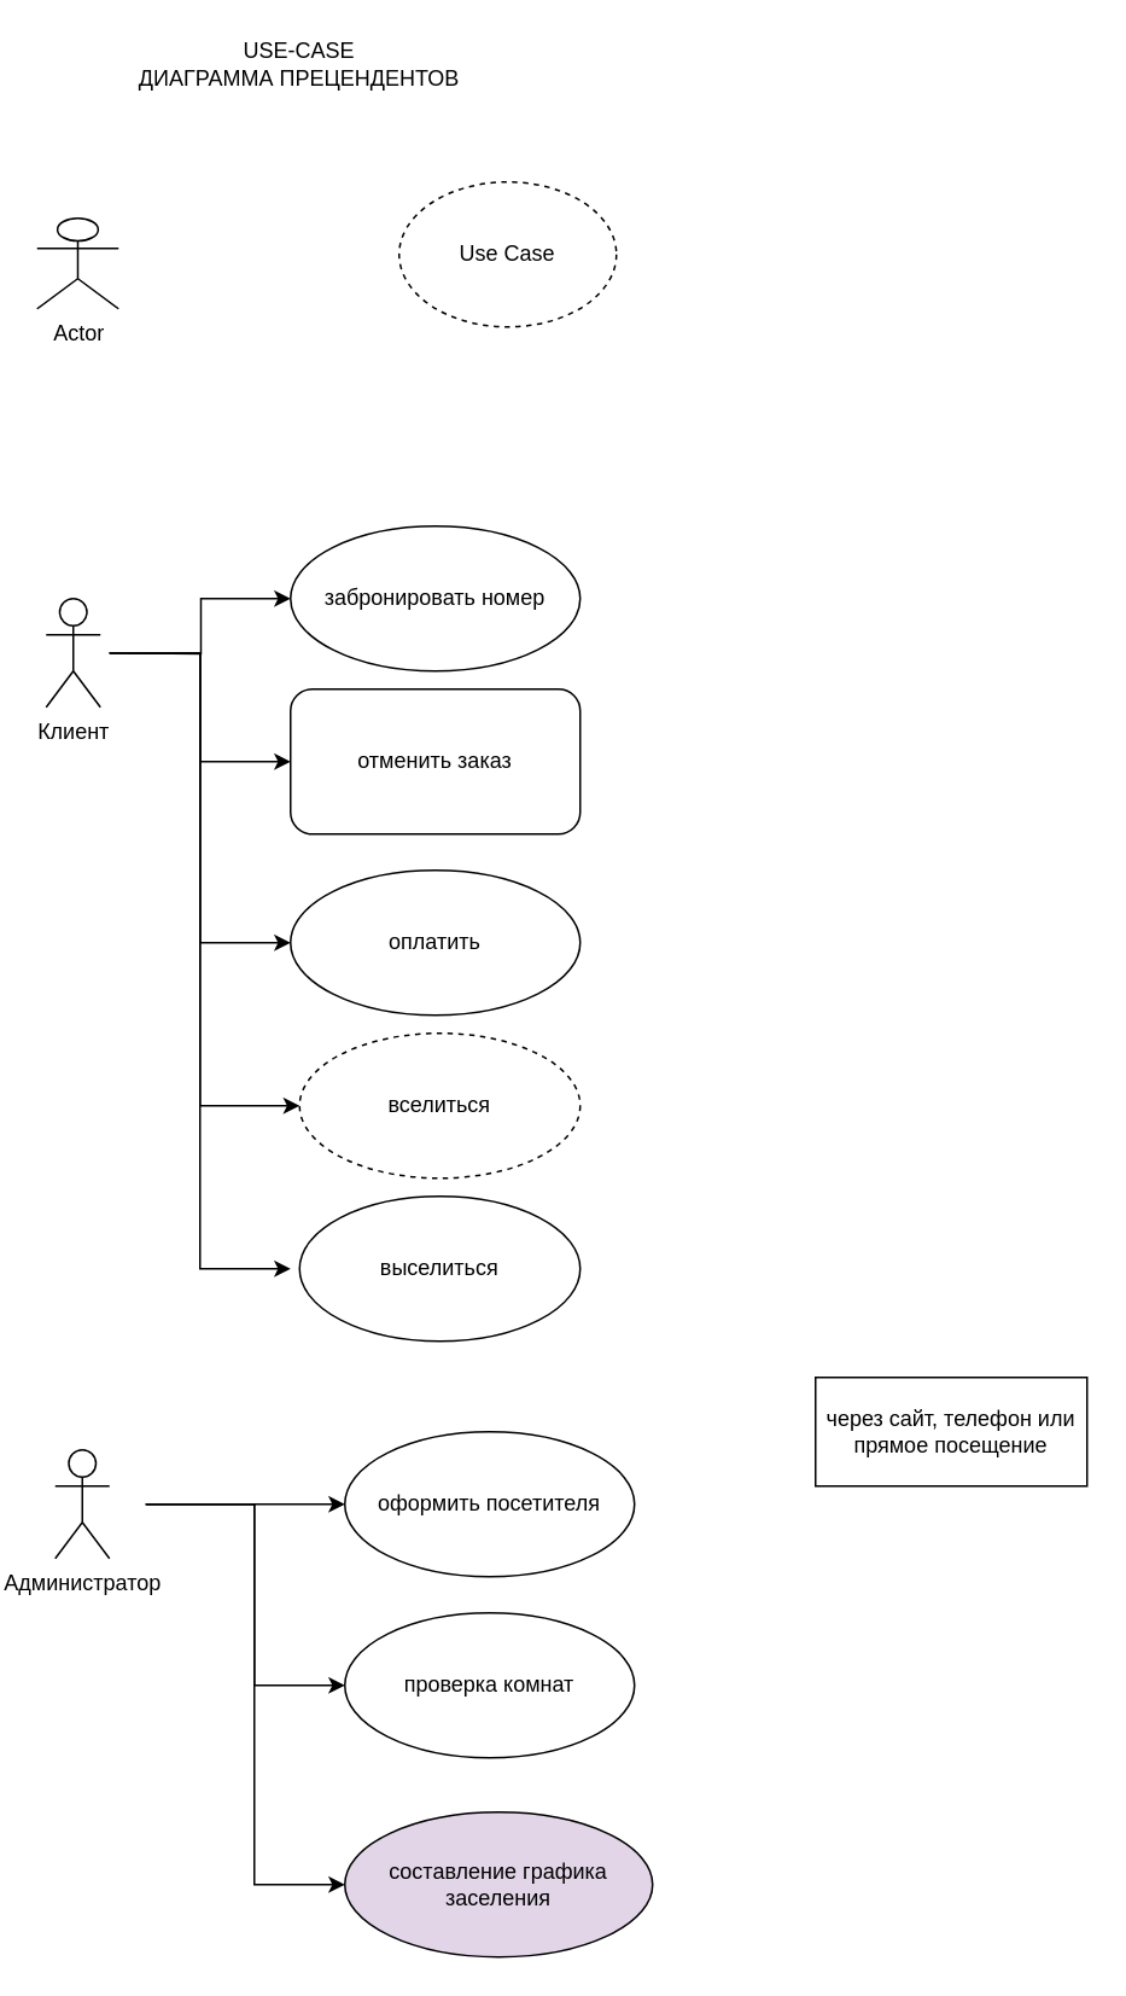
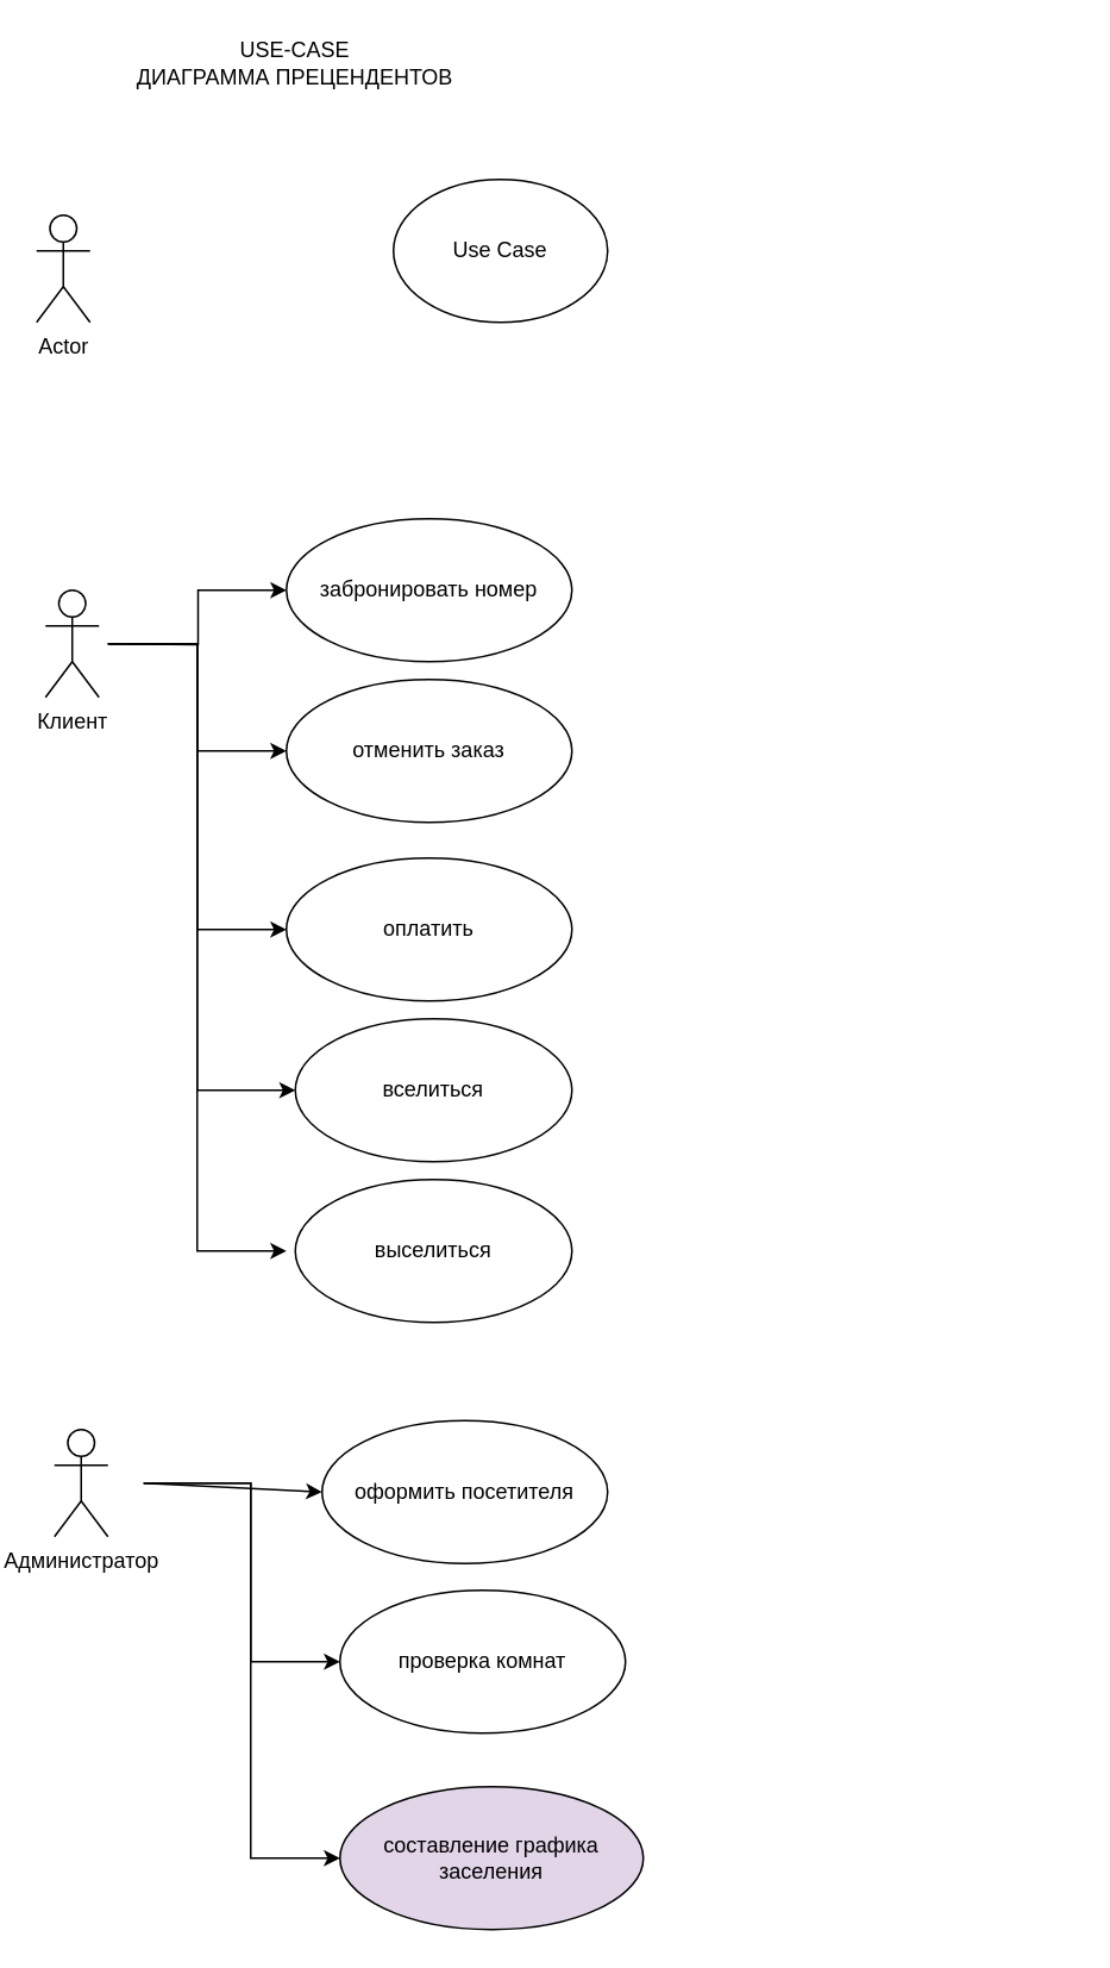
- <mxCell id="3" value="Use Case" style="ellipse;whiteSpace=wrap;html=1;dashed=1;" vertex="1" parent="1"><mxGeometry x="220" y="100" width="120" height="80" as="geometry" /></mxCell>
+ <mxCell id="3" value="Use Case" style="ellipse;whiteSpace=wrap;html=1;" vertex="1" parent="1"><mxGeometry x="220" y="100" width="120" height="80" as="geometry" /></mxCell>
- <mxCell id="4" value="Actor" style="shape=umlActor;verticalLabelPosition=bottom;verticalAlign=top;html=1;outlineConnect=0;" vertex="1" parent="1"><mxGeometry x="20" y="120" width="45" height="50" as="geometry" /></mxCell>
+ <mxCell id="4" value="Actor" style="shape=umlActor;verticalLabelPosition=bottom;verticalAlign=top;html=1;outlineConnect=0;" vertex="1" parent="1"><mxGeometry x="20" y="120" width="30" height="60" as="geometry" /></mxCell>
- <mxCell id="8" value="отменить заказ" style="whiteSpace=wrap;html=1;rounded=1;" vertex="1" parent="1"><mxGeometry x="160" y="380" width="160" height="80" as="geometry" /></mxCell>
+ <mxCell id="8" value="отменить заказ" style="ellipse;whiteSpace=wrap;html=1;" vertex="1" parent="1"><mxGeometry x="160" y="380" width="160" height="80" as="geometry" /></mxCell>
- <mxCell id="10" value="вселиться" style="ellipse;whiteSpace=wrap;html=1;dashed=1;" vertex="1" parent="1"><mxGeometry x="165" y="570" width="155" height="80" as="geometry" /></mxCell>
+ <mxCell id="10" value="вселиться" style="ellipse;whiteSpace=wrap;html=1;" vertex="1" parent="1"><mxGeometry x="165" y="570" width="155" height="80" as="geometry" /></mxCell>
- <mxCell id="18" value="через сайт, телефон или прямое посещение" style="whiteSpace=wrap;html=1;" vertex="1" parent="1"><mxGeometry x="450" y="760" width="150" height="60" as="geometry" /></mxCell>
- <mxCell id="17" value="оформить посетителя" style="ellipse;whiteSpace=wrap;html=1;" vertex="1" parent="1"><mxGeometry x="190" y="790" width="160" height="80" as="geometry" /></mxCell>
+ <mxCell id="17" value="оформить посетителя" style="ellipse;whiteSpace=wrap;html=1;" vertex="1" parent="1"><mxGeometry x="180" y="795" width="160" height="80" as="geometry" /></mxCell>
